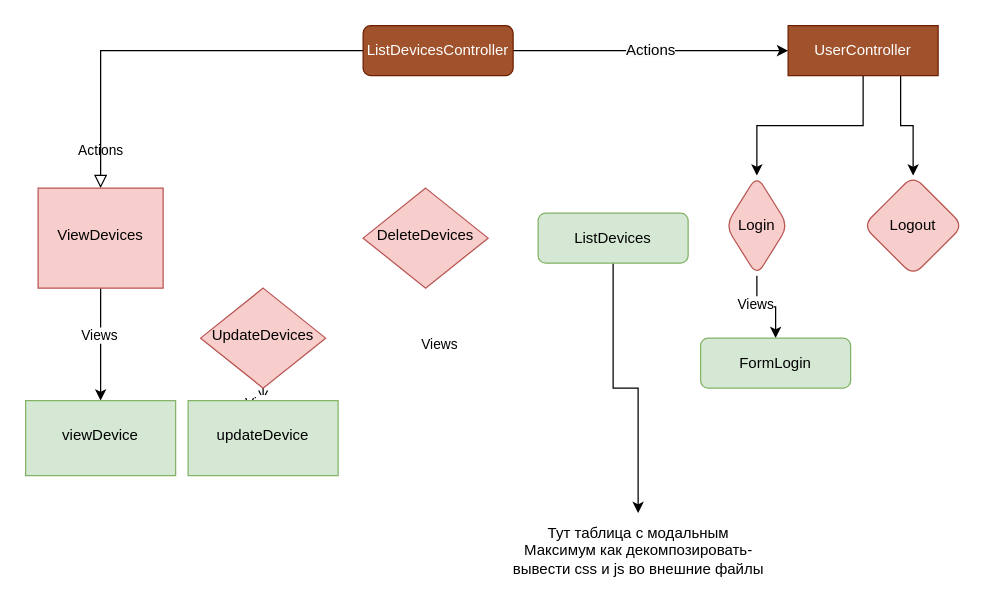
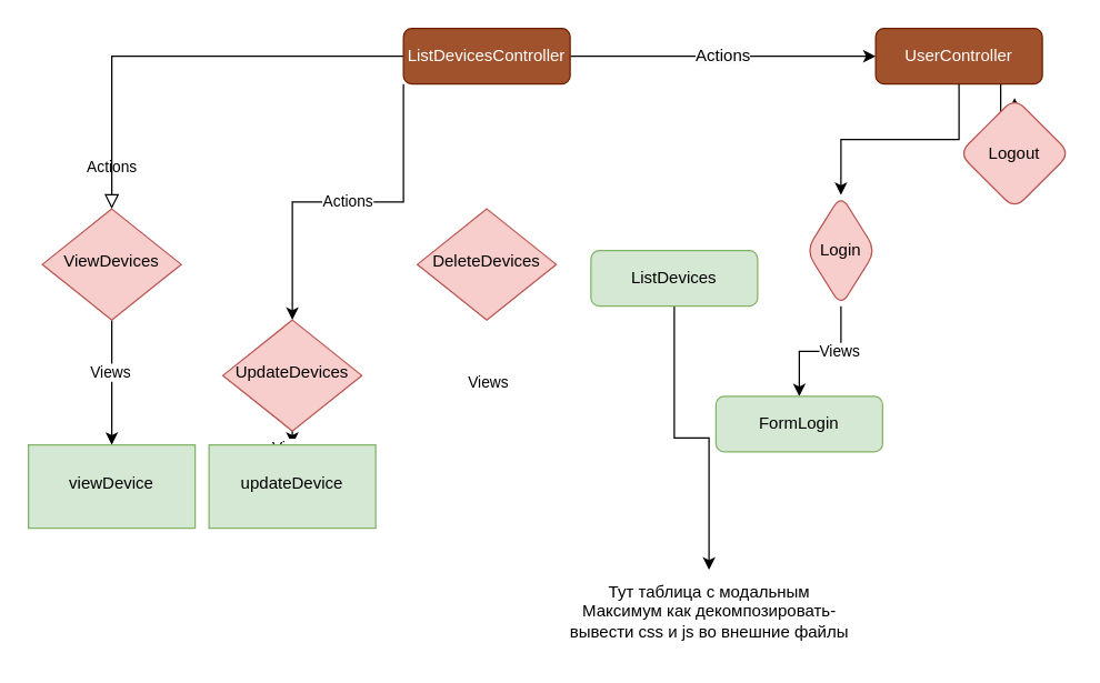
- <mxCell id="18" value="UserController" style="whiteSpace=wrap;html=1;fontSize=12;glass=0;strokeWidth=1;shadow=0;fillColor=#a0522d;fontColor=#ffffff;strokeColor=#6D1F00;rounded=0;" vertex="1" parent="1"><mxGeometry x="630" y="20" width="120" height="40" as="geometry" /></mxCell>
+ <mxCell id="18" value="UserController" style="rounded=1;whiteSpace=wrap;html=1;fontSize=12;glass=0;strokeWidth=1;shadow=0;fillColor=#a0522d;fontColor=#ffffff;strokeColor=#6D1F00;" vertex="1" parent="1"><mxGeometry x="630" y="20" width="120" height="40" as="geometry" /></mxCell>
+ <mxCell id="4" value="Actions" style="edgeStyle=orthogonalEdgeStyle;rounded=0;orthogonalLoop=1;jettySize=auto;html=1;exitX=0;exitY=1;exitDx=0;exitDy=0;entryX=0.5;entryY=0;entryDx=0;entryDy=0;" edge="1" parent="1" source="5" target="13"><mxGeometry relative="1" as="geometry"><mxPoint as="offset" /></mxGeometry></mxCell>
- <mxCell id="22" value="Logout" style="rhombus;whiteSpace=wrap;html=1;fillColor=#f8cecc;strokeColor=#b85450;rounded=1;glass=0;strokeWidth=1;shadow=0;" vertex="1" parent="1"><mxGeometry x="690" y="140" width="80" height="80" as="geometry" /></mxCell>
+ <mxCell id="22" value="Logout" style="rhombus;whiteSpace=wrap;html=1;fillColor=#f8cecc;strokeColor=#b85450;rounded=1;glass=0;strokeWidth=1;shadow=0;" vertex="1" parent="1"><mxGeometry x="690" y="70" width="80" height="80" as="geometry" /></mxCell>
- <mxCell id="8" value="ViewDevices" style="whiteSpace=wrap;html=1;shadow=0;fontFamily=Helvetica;fontSize=12;align=center;strokeWidth=1;spacing=6;spacingTop=-4;fillColor=#f8cecc;strokeColor=#b85450;rounded=0;" parent="1" vertex="1"><mxGeometry x="30" y="150" width="100" height="80" as="geometry" /></mxCell>
+ <mxCell id="8" value="ViewDevices" style="rhombus;whiteSpace=wrap;html=1;shadow=0;fontFamily=Helvetica;fontSize=12;align=center;strokeWidth=1;spacing=6;spacingTop=-4;fillColor=#f8cecc;strokeColor=#b85450;" parent="1" vertex="1"><mxGeometry x="30" y="150" width="100" height="80" as="geometry" /></mxCell>
- <mxCell id="14" value="DeleteDevices" style="rhombus;whiteSpace=wrap;html=1;shadow=0;fontFamily=Helvetica;fontSize=12;align=center;strokeWidth=1;spacing=6;spacingTop=-4;fillColor=#f8cecc;strokeColor=#b85450;" vertex="1" parent="1"><mxGeometry x="290" y="150" width="100" height="80" as="geometry" /></mxCell>
+ <mxCell id="14" value="DeleteDevices" style="rhombus;whiteSpace=wrap;html=1;shadow=0;fontFamily=Helvetica;fontSize=12;align=center;strokeWidth=1;spacing=6;spacingTop=-4;fillColor=#f8cecc;strokeColor=#b85450;" vertex="1" parent="1"><mxGeometry x="300" y="150" width="100" height="80" as="geometry" /></mxCell>
- <mxCell id="10" value="ListDevices" style="rounded=1;whiteSpace=wrap;html=1;fontSize=12;glass=0;strokeWidth=1;shadow=0;fillColor=#d5e8d4;strokeColor=#82b366;" parent="1" vertex="1"><mxGeometry x="430" y="170" width="120" height="40" as="geometry" /></mxCell>
+ <mxCell id="10" value="ListDevices" style="rounded=1;whiteSpace=wrap;html=1;fontSize=12;glass=0;strokeWidth=1;shadow=0;fillColor=#d5e8d4;strokeColor=#82b366;" parent="1" vertex="1"><mxGeometry x="425" y="180" width="120" height="40" as="geometry" /></mxCell>
- <mxCell id="23" value="FormLogin" style="rounded=1;whiteSpace=wrap;html=1;fontSize=12;glass=0;strokeWidth=1;shadow=0;fillColor=#d5e8d4;strokeColor=#82b366;" vertex="1" parent="1"><mxGeometry x="560" y="270" width="120" height="40" as="geometry" /></mxCell>
+ <mxCell id="23" value="FormLogin" style="rounded=1;whiteSpace=wrap;html=1;fontSize=12;glass=0;strokeWidth=1;shadow=0;fillColor=#d5e8d4;strokeColor=#82b366;" vertex="1" parent="1"><mxGeometry x="515" y="285" width="120" height="40" as="geometry" /></mxCell>
- <mxCell id="11" value="" style="edgeStyle=orthogonalEdgeStyle;rounded=0;orthogonalLoop=1;jettySize=auto;html=1;endArrow=open;" edge="1" parent="1" source="13" target="25"><mxGeometry relative="1" as="geometry" /></mxCell>
+ <mxCell id="11" value="" style="edgeStyle=orthogonalEdgeStyle;rounded=0;orthogonalLoop=1;jettySize=auto;html=1;" edge="1" parent="1" source="13" target="25"><mxGeometry relative="1" as="geometry" /></mxCell>
